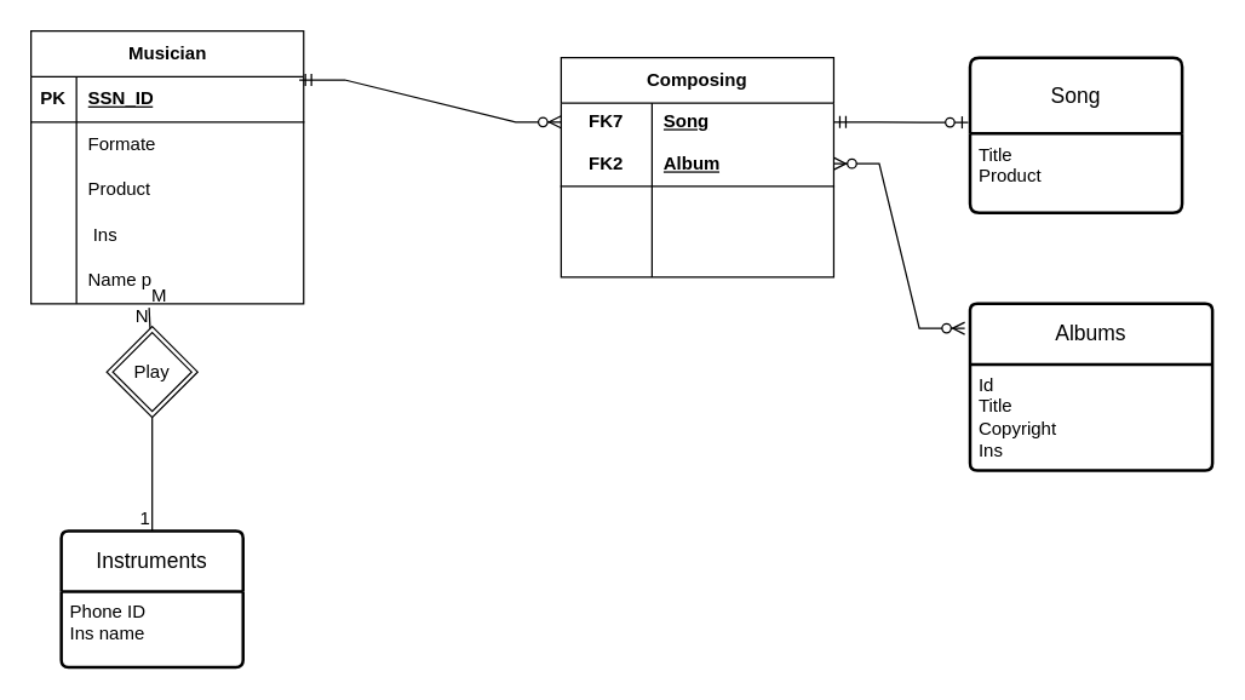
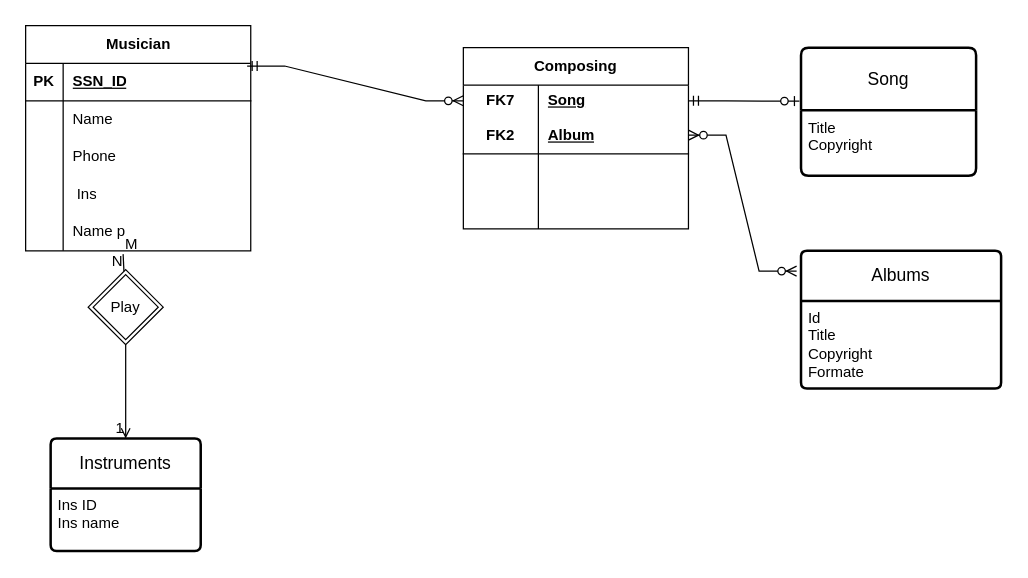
- <mxCell id="8" value="Formate" style="shape=partialRectangle;connectable=0;fillColor=none;top=0;left=0;bottom=0;right=0;align=left;spacingLeft=6;overflow=hidden;whiteSpace=wrap;html=1;" vertex="1" parent="6"><mxGeometry x="30" width="150" height="30" as="geometry"><mxRectangle width="150" height="30" as="alternateBounds" /></mxGeometry></mxCell>
+ <mxCell id="8" value="Name" style="shape=partialRectangle;connectable=0;fillColor=none;top=0;left=0;bottom=0;right=0;align=left;spacingLeft=6;overflow=hidden;whiteSpace=wrap;html=1;" vertex="1" parent="6"><mxGeometry x="30" width="150" height="30" as="geometry"><mxRectangle width="150" height="30" as="alternateBounds" /></mxGeometry></mxCell>
- <mxCell id="35" value="Title&lt;br&gt;Product" style="align=left;strokeColor=none;fillColor=none;spacingLeft=4;fontSize=12;verticalAlign=top;resizable=0;rotatable=0;part=1;html=1;" vertex="1" parent="34"><mxGeometry y="50" width="140" height="52.5" as="geometry" /></mxCell>
+ <mxCell id="35" value="Title&lt;br&gt;Copyright" style="align=left;strokeColor=none;fillColor=none;spacingLeft=4;fontSize=12;verticalAlign=top;resizable=0;rotatable=0;part=1;html=1;" vertex="1" parent="34"><mxGeometry y="50" width="140" height="52.5" as="geometry" /></mxCell>
- <mxCell id="11" value="Product" style="shape=partialRectangle;connectable=0;fillColor=none;top=0;left=0;bottom=0;right=0;align=left;spacingLeft=6;overflow=hidden;whiteSpace=wrap;html=1;" vertex="1" parent="9"><mxGeometry x="30" width="150" height="30" as="geometry"><mxRectangle width="150" height="30" as="alternateBounds" /></mxGeometry></mxCell>
+ <mxCell id="11" value="Phone" style="shape=partialRectangle;connectable=0;fillColor=none;top=0;left=0;bottom=0;right=0;align=left;spacingLeft=6;overflow=hidden;whiteSpace=wrap;html=1;" vertex="1" parent="9"><mxGeometry x="30" width="150" height="30" as="geometry"><mxRectangle width="150" height="30" as="alternateBounds" /></mxGeometry></mxCell>
- <mxCell id="37" value="Id&lt;br&gt;Title&lt;br&gt;Copyright&lt;br&gt;Ins" style="align=left;strokeColor=none;fillColor=none;spacingLeft=4;fontSize=12;verticalAlign=top;resizable=0;rotatable=0;part=1;html=1;" vertex="1" parent="36"><mxGeometry y="40" width="160" height="70" as="geometry" /></mxCell>
+ <mxCell id="37" value="Id&lt;br&gt;Title&lt;br&gt;Copyright&lt;br&gt;Formate" style="align=left;strokeColor=none;fillColor=none;spacingLeft=4;fontSize=12;verticalAlign=top;resizable=0;rotatable=0;part=1;html=1;" vertex="1" parent="36"><mxGeometry y="40" width="160" height="70" as="geometry" /></mxCell>
- <mxCell id="41" value="" style="endArrow=none;html=1;rounded=0;entryX=0.5;entryY=0;entryDx=0;entryDy=0;" edge="1" parent="1" source="18" target="19"><mxGeometry relative="1" as="geometry"><mxPoint x="330" y="250" as="sourcePoint" /><mxPoint x="490" y="250" as="targetPoint" /></mxGeometry></mxCell>
+ <mxCell id="41" value="" style="endArrow=open;html=1;rounded=0;entryX=0.5;entryY=0;entryDx=0;entryDy=0;" edge="1" parent="1" source="18" target="19"><mxGeometry relative="1" as="geometry"><mxPoint x="330" y="250" as="sourcePoint" /><mxPoint x="490" y="250" as="targetPoint" /></mxGeometry></mxCell>
- <mxCell id="20" value="Phone ID&lt;br&gt;Ins name&lt;br&gt;" style="align=left;strokeColor=none;fillColor=none;spacingLeft=4;fontSize=12;verticalAlign=top;resizable=0;rotatable=0;part=1;html=1;" vertex="1" parent="19"><mxGeometry y="40" width="120" height="50" as="geometry" /></mxCell>
+ <mxCell id="20" value="Ins ID&lt;br&gt;Ins name&lt;br&gt;" style="align=left;strokeColor=none;fillColor=none;spacingLeft=4;fontSize=12;verticalAlign=top;resizable=0;rotatable=0;part=1;html=1;" vertex="1" parent="19"><mxGeometry y="40" width="120" height="50" as="geometry" /></mxCell>
